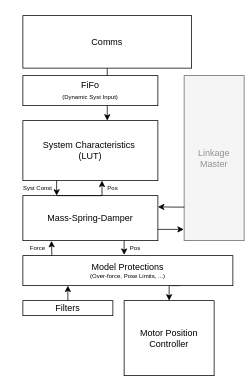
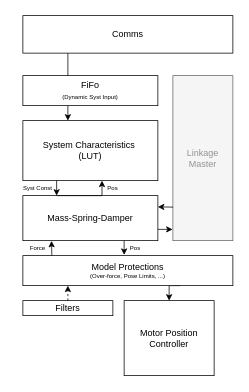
- <mxCell id="18" value="Comms" style="rounded=0;whiteSpace=wrap;html=1;" vertex="1" parent="1"><mxGeometry x="30" y="20" width="225" height="70" as="geometry" /></mxCell>
+ <mxCell id="18" value="Comms" style="rounded=0;whiteSpace=wrap;html=1;" vertex="1" parent="1"><mxGeometry x="30" y="20" width="280" height="50" as="geometry" /></mxCell>
- <mxCell id="7" value="Linkage&lt;div&gt;Master&lt;/div&gt;" style="rounded=0;whiteSpace=wrap;html=1;fillColor=#f5f5f5;fontColor=#333333;strokeColor=#666666;textOpacity=50;" vertex="1" parent="1"><mxGeometry x="245" y="100" width="80" height="220" as="geometry" /></mxCell>
+ <mxCell id="7" value="Linkage&lt;div&gt;Master&lt;/div&gt;" style="rounded=0;whiteSpace=wrap;html=1;fillColor=#f5f5f5;fontColor=#333333;strokeColor=#666666;textOpacity=50;" vertex="1" parent="1"><mxGeometry x="230" y="100" width="80" height="220" as="geometry" /></mxCell>
- <mxCell id="21" style="edgeStyle=orthogonalEdgeStyle;rounded=0;orthogonalLoop=1;jettySize=auto;html=1;entryX=0.214;entryY=1;entryDx=0;entryDy=0;entryPerimeter=0;" edge="1" parent="1" source="14" target="13"><mxGeometry relative="1" as="geometry" /></mxCell>
+ <mxCell id="21" style="edgeStyle=orthogonalEdgeStyle;rounded=0;orthogonalLoop=1;jettySize=auto;html=1;entryX=0.214;entryY=1;entryDx=0;entryDy=0;entryPerimeter=0;dashed=1;" edge="1" parent="1" source="14" target="13"><mxGeometry relative="1" as="geometry" /></mxCell>
